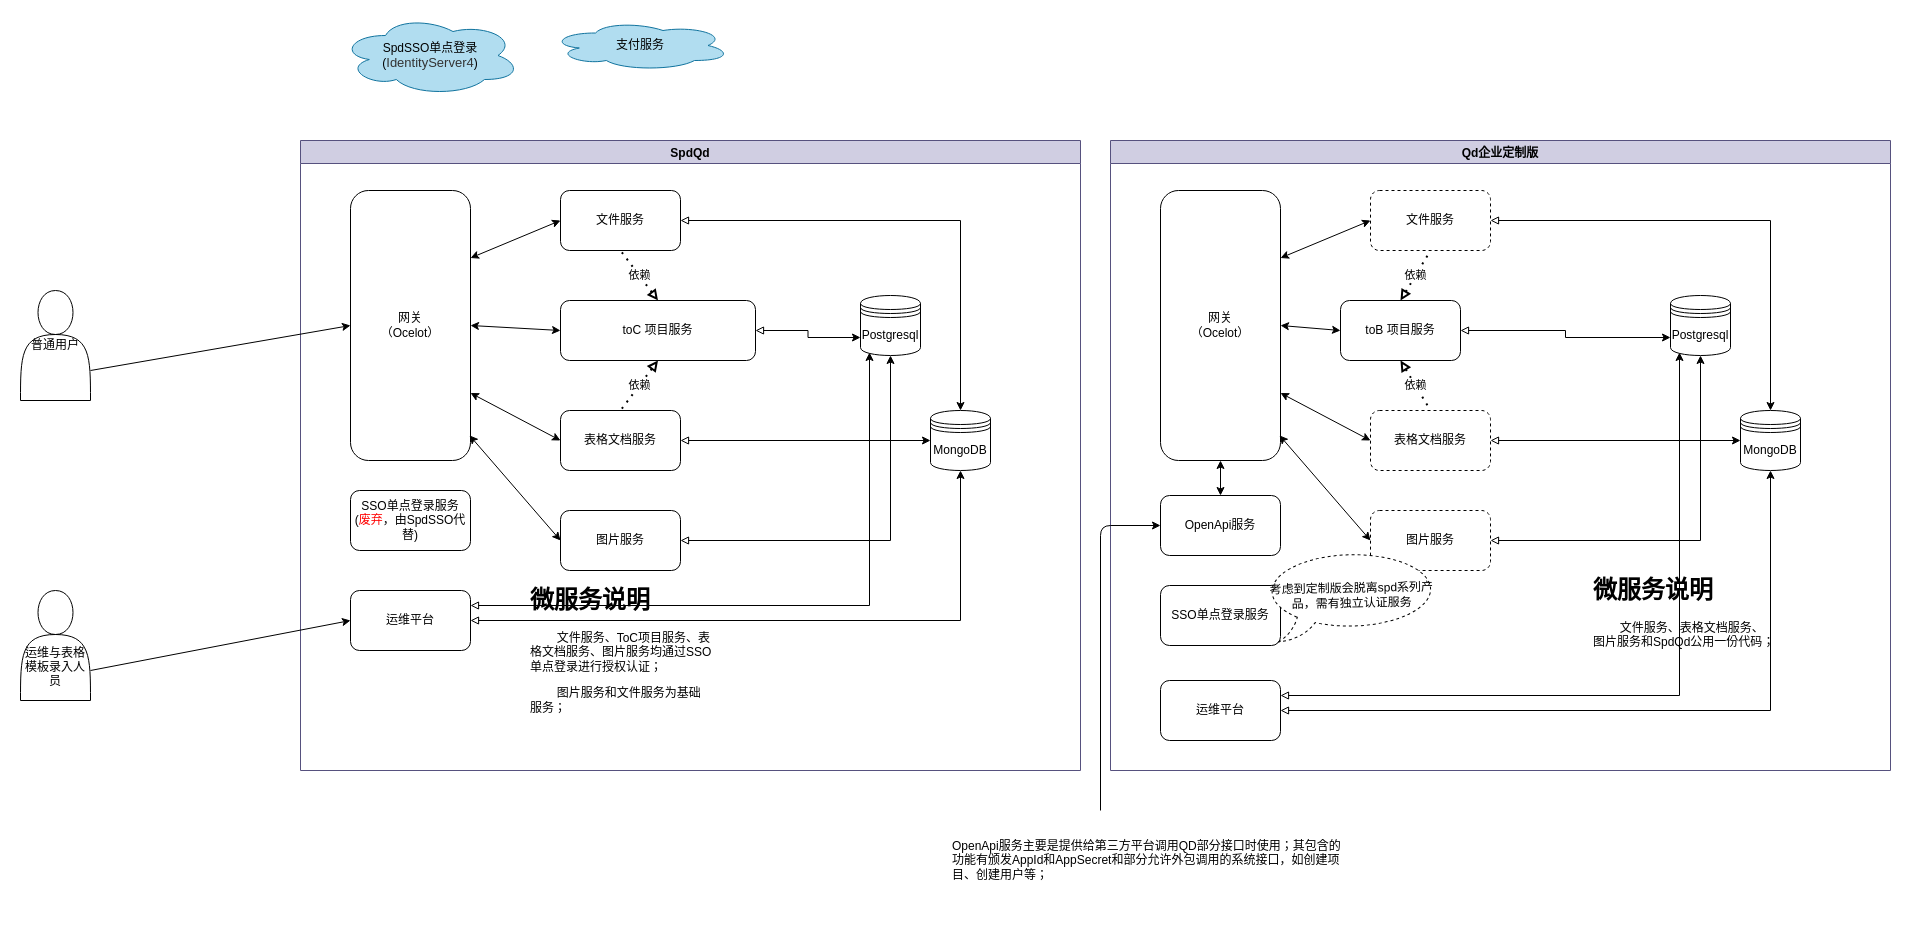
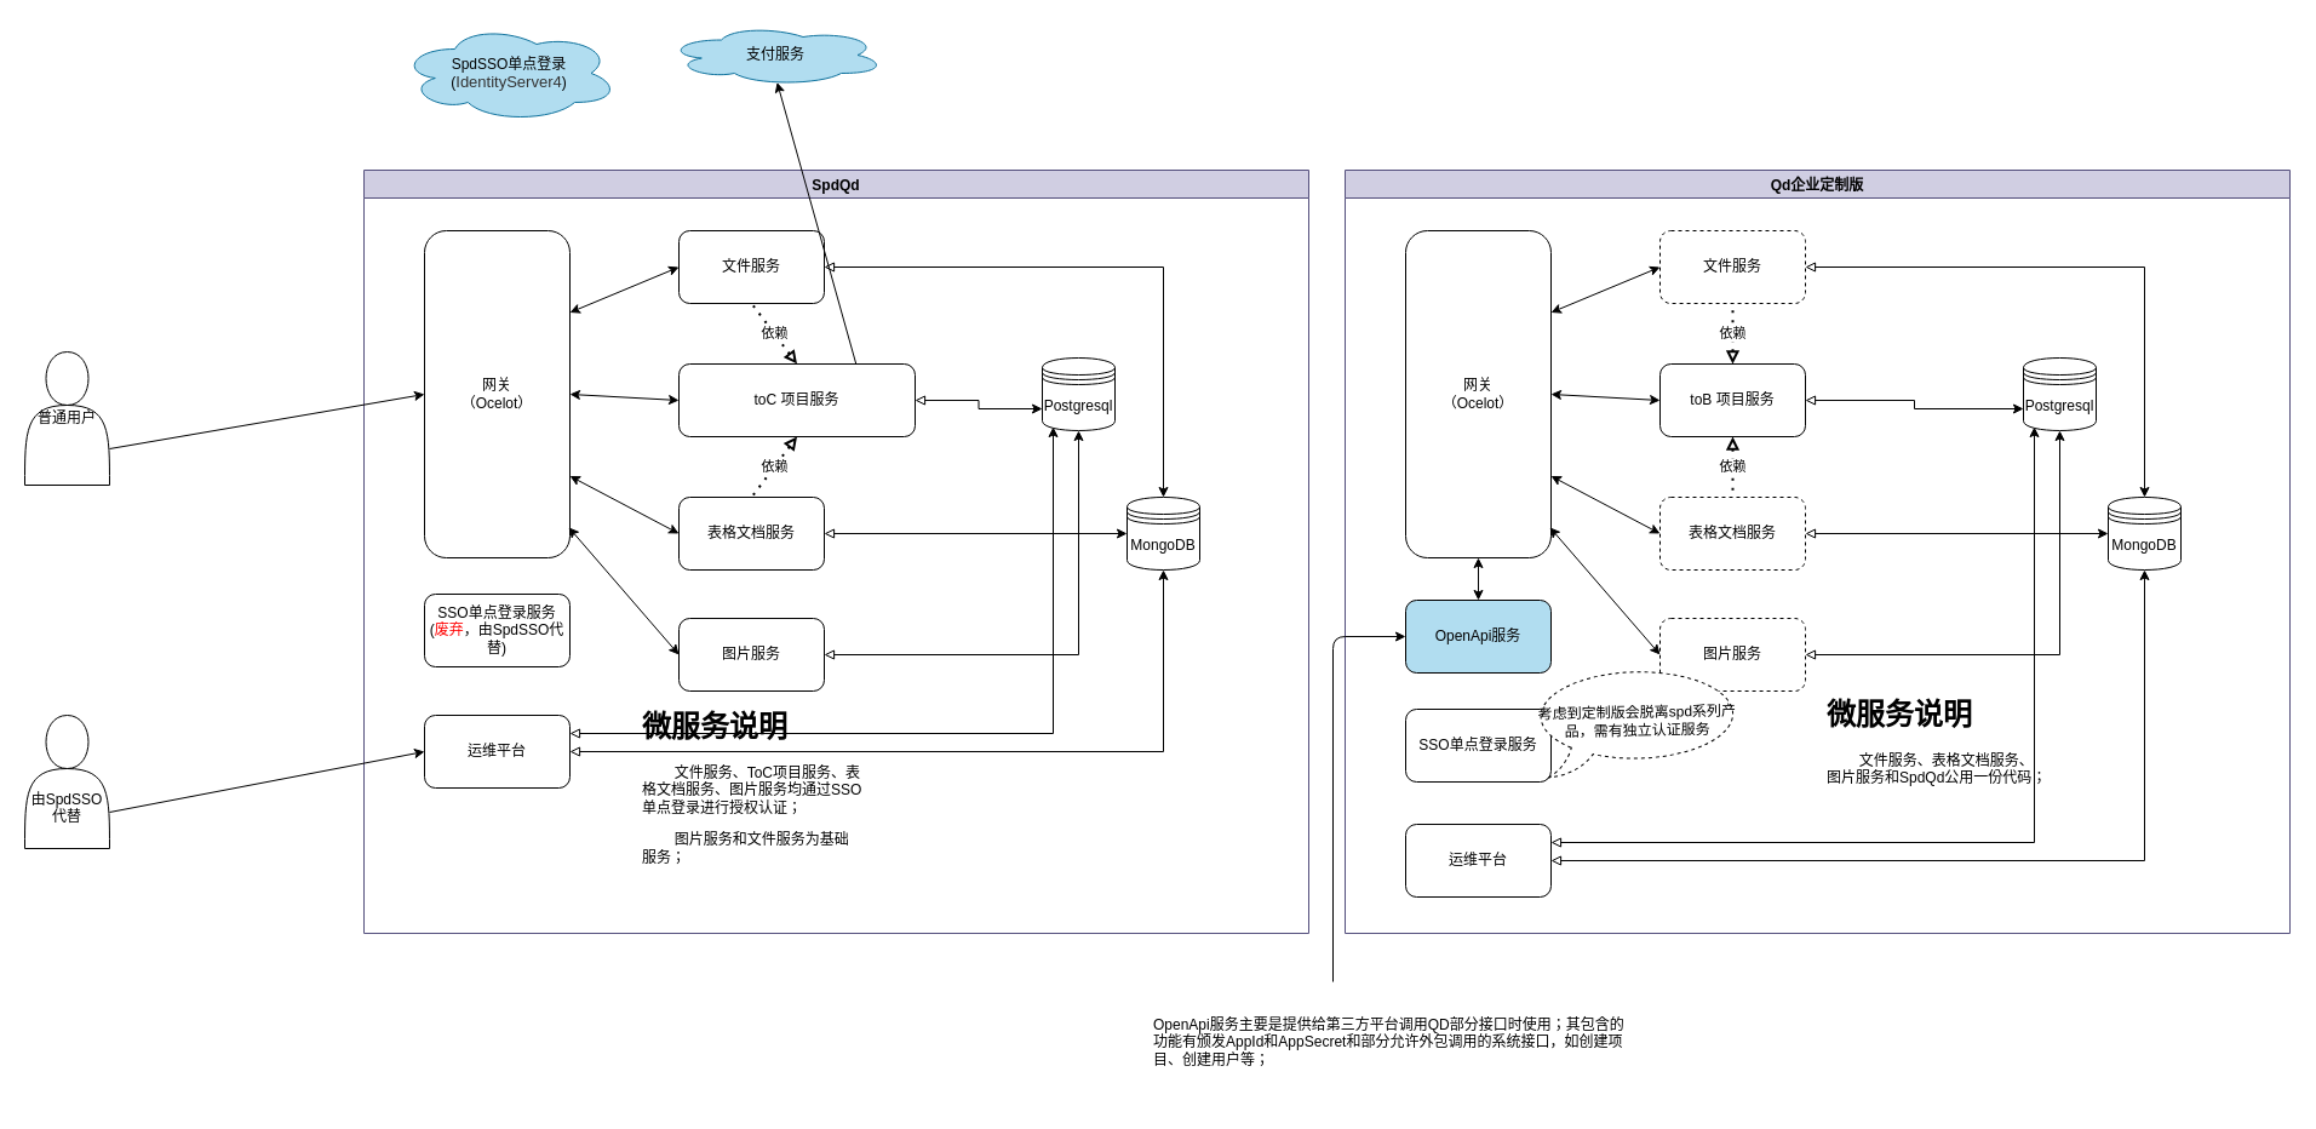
- <mxCell id="25" value="SpdSSO单点登录&lt;br&gt;(&lt;font color=&quot;#333333&quot; face=&quot;microsoft yahei, arial, sans-serif&quot;&gt;&lt;span style=&quot;font-size: 13px&quot;&gt;IdentityServer4&lt;/span&gt;&lt;/font&gt;)" style="ellipse;shape=cloud;whiteSpace=wrap;html=1;fillColor=#b1ddf0;strokeColor=#10739e;" parent="1" vertex="1"><mxGeometry x="340" y="15" width="180" height="80" as="geometry" /></mxCell>
+ <mxCell id="25" value="SpdSSO单点登录&lt;br&gt;(&lt;font color=&quot;#333333&quot; face=&quot;microsoft yahei, arial, sans-serif&quot;&gt;&lt;span style=&quot;font-size: 13px&quot;&gt;IdentityServer4&lt;/span&gt;&lt;/font&gt;)" style="ellipse;shape=cloud;whiteSpace=wrap;html=1;fillColor=#b1ddf0;strokeColor=#10739e;" parent="1" vertex="1"><mxGeometry x="330" y="20" width="180" height="80" as="geometry" /></mxCell>
+ <mxCell id="31" value="" style="endArrow=classic;html=1;exitX=0.75;exitY=0;exitDx=0;exitDy=0;entryX=0.506;entryY=0.95;entryDx=0;entryDy=0;entryPerimeter=0;" parent="1" source="15" target="26" edge="1"><mxGeometry width="50" height="50" relative="1" as="geometry"><mxPoint x="600" y="340" as="sourcePoint" /><mxPoint x="650" y="290" as="targetPoint" /></mxGeometry></mxCell>
- <mxCell id="45" value="toB 项目服务" style="rounded=1;whiteSpace=wrap;html=1;" vertex="1" parent="32"><mxGeometry x="230" y="160" width="120" height="60" as="geometry" /></mxCell>
+ <mxCell id="45" value="toB 项目服务" style="rounded=1;whiteSpace=wrap;html=1;" vertex="1" parent="32"><mxGeometry x="260" y="160" width="120" height="60" as="geometry" /></mxCell>
- <mxCell id="56" value="OpenApi服务" style="rounded=1;whiteSpace=wrap;html=1;" vertex="1" parent="32"><mxGeometry x="50" y="355" width="120" height="60" as="geometry" /></mxCell>
+ <mxCell id="56" value="OpenApi服务" style="rounded=1;whiteSpace=wrap;html=1;fillColor=#b1ddf0;" vertex="1" parent="32"><mxGeometry x="50" y="355" width="120" height="60" as="geometry" /></mxCell>
- <mxCell id="52" value="&lt;h1&gt;微服务说明&lt;/h1&gt;&lt;p&gt;&amp;nbsp; &amp;nbsp; &amp;nbsp; &amp;nbsp; 文件服务、表格文档服务、图片服务和SpdQd公用一份代码&lt;span&gt;；&lt;/span&gt;&lt;/p&gt;&lt;p&gt;&lt;br&gt;&lt;/p&gt;" style="text;html=1;strokeColor=none;fillColor=none;spacing=5;spacingTop=-20;whiteSpace=wrap;overflow=hidden;rounded=0;" vertex="1" parent="32"><mxGeometry x="478" y="430" width="190" height="140" as="geometry" /></mxCell>
+ <mxCell id="52" value="&lt;h1&gt;微服务说明&lt;/h1&gt;&lt;p&gt;&amp;nbsp; &amp;nbsp; &amp;nbsp; &amp;nbsp; 文件服务、表格文档服务、图片服务和SpdQd公用一份代码&lt;span&gt;；&lt;/span&gt;&lt;/p&gt;&lt;p&gt;&lt;br&gt;&lt;/p&gt;" style="text;html=1;strokeColor=none;fillColor=none;spacing=5;spacingTop=-20;whiteSpace=wrap;overflow=hidden;rounded=0;" vertex="1" parent="32"><mxGeometry x="393" y="430" width="190" height="140" as="geometry" /></mxCell>
- <mxCell id="28" value="&lt;br&gt;&lt;br&gt;&lt;br&gt;运维与表格模板录入人员" style="shape=actor;whiteSpace=wrap;html=1;" parent="1" vertex="1"><mxGeometry x="20" y="590" width="70" height="110" as="geometry" /></mxCell>
+ <mxCell id="28" value="&lt;br&gt;&lt;br&gt;&lt;br&gt;由SpdSSO代替" style="shape=actor;whiteSpace=wrap;html=1;" parent="1" vertex="1"><mxGeometry x="20" y="590" width="70" height="110" as="geometry" /></mxCell>
